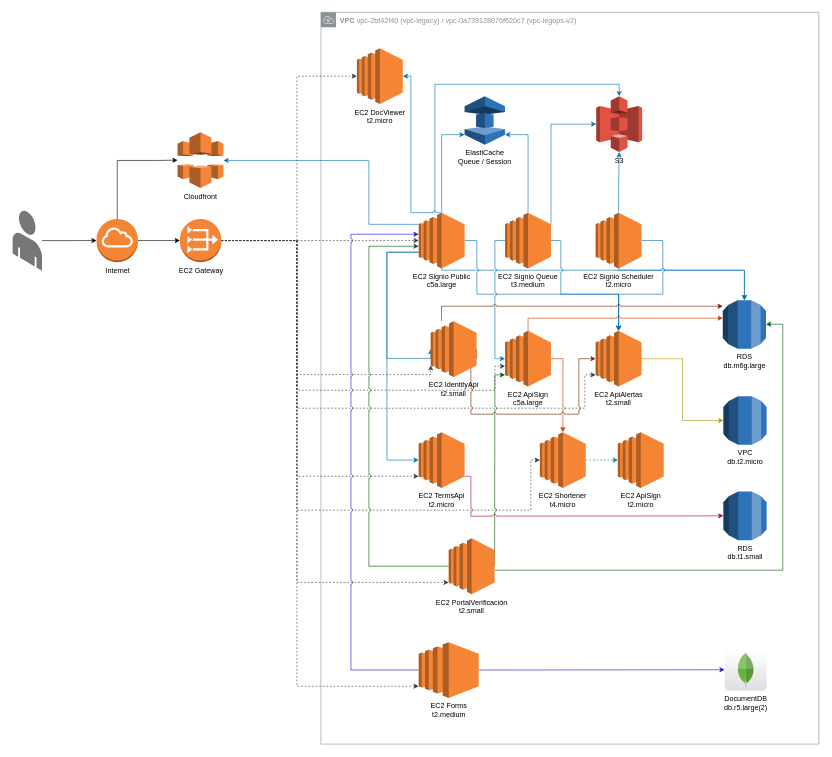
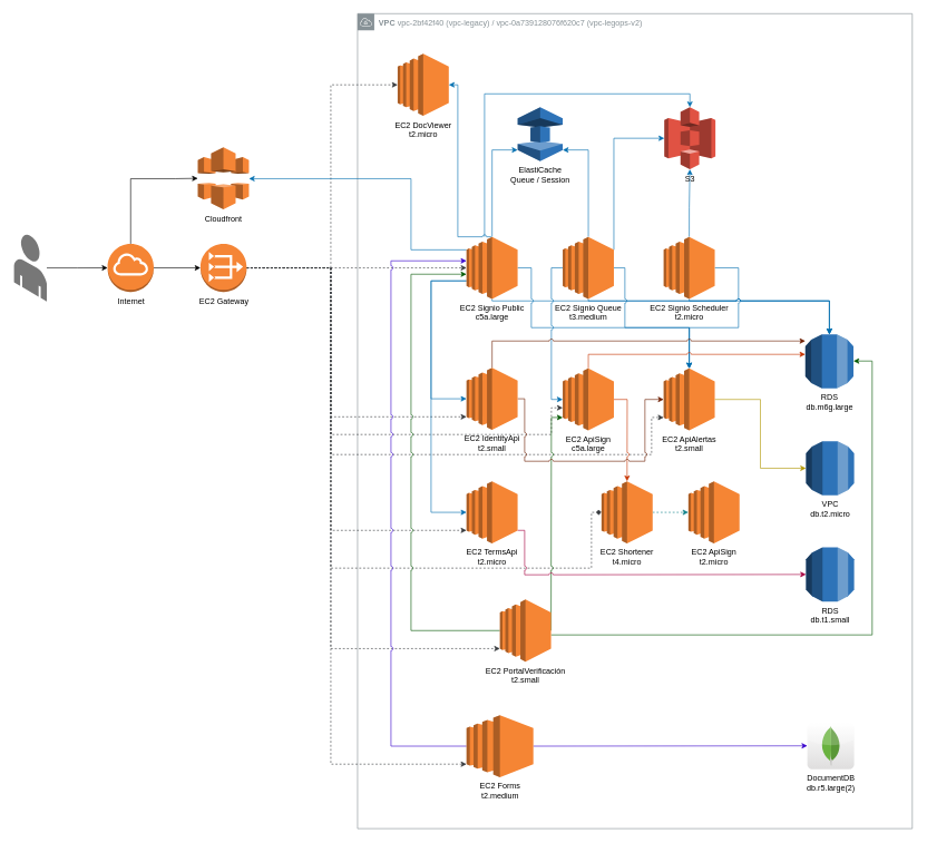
+ <mxCell id="32" style="edgeStyle=orthogonalEdgeStyle;rounded=0;orthogonalLoop=1;jettySize=auto;html=1;strokeColor=#006EAF;fillColor=#1ba1e2;jumpStyle=arc;" edge="1" parent="1" source="35" target="20"><mxGeometry relative="1" as="geometry"><Array as="points"><mxPoint x="879" y="450" /><mxPoint x="1240" y="450" /></Array></mxGeometry></mxCell>
- <mxCell id="50" value="EC2 IdentityApi&lt;br&gt;t2.small" style="outlineConnect=0;dashed=0;verticalLabelPosition=bottom;verticalAlign=top;align=center;html=1;shape=mxgraph.aws3.ec2;fillColor=#F58534;gradientColor=none;" vertex="1" parent="1"><mxGeometry x="717" y="535" width="76.5" height="93" as="geometry" /></mxCell>
+ <mxCell id="50" value="EC2 IdentityApi&lt;br&gt;t2.small" style="outlineConnect=0;dashed=0;verticalLabelPosition=bottom;verticalAlign=top;align=center;html=1;shape=mxgraph.aws3.ec2;fillColor=#F58534;gradientColor=none;" vertex="1" parent="1"><mxGeometry x="697" y="550" width="76.5" height="93" as="geometry" /></mxCell>
- <mxCell id="14" style="edgeStyle=orthogonalEdgeStyle;rounded=0;jumpStyle=arc;orthogonalLoop=1;jettySize=auto;html=1;entryX=0;entryY=0.5;entryDx=0;entryDy=0;entryPerimeter=0;strokeColor=#36393d;dashed=1;fillColor=#eeeeee;" edge="1" parent="1" source="16" target="62"><mxGeometry relative="1" as="geometry"><Array as="points"><mxPoint x="494" y="400" /><mxPoint x="494" y="850" /><mxPoint x="884" y="850" /><mxPoint x="884" y="766" /></Array></mxGeometry></mxCell>
+ <mxCell id="14" style="edgeStyle=orthogonalEdgeStyle;rounded=0;jumpStyle=arc;orthogonalLoop=1;jettySize=auto;html=1;entryX=0;entryY=0.5;entryDx=0;entryDy=0;entryPerimeter=0;strokeColor=#36393d;dashed=1;fillColor=#eeeeee;endArrow=diamond;" edge="1" parent="1" source="16" target="62"><mxGeometry relative="1" as="geometry"><Array as="points"><mxPoint x="494" y="400" /><mxPoint x="494" y="850" /><mxPoint x="884" y="850" /><mxPoint x="884" y="766" /></Array></mxGeometry></mxCell>
